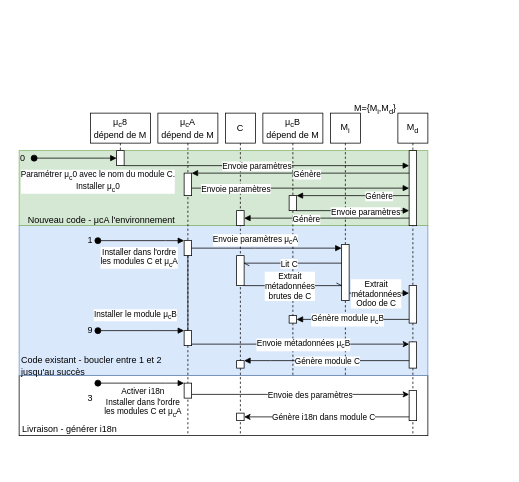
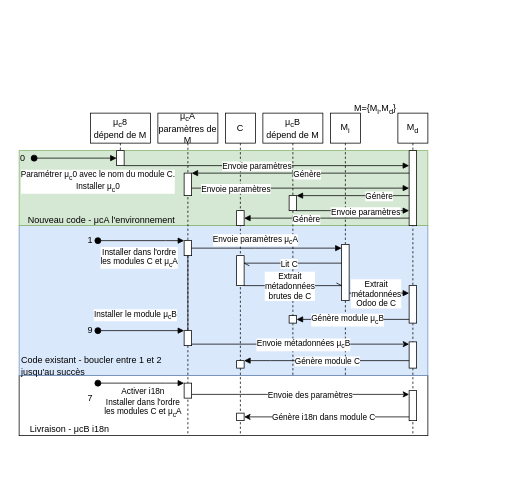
- <mxCell id="5" value="&lt;div&gt;μ&lt;sub&gt;c&lt;/sub&gt;A&lt;/div&gt;&lt;div&gt;dépend de M&lt;br&gt;&lt;/div&gt;" style="shape=umlLifeline;perimeter=lifelinePerimeter;whiteSpace=wrap;html=1;container=0;dropTarget=0;collapsible=0;recursiveResize=0;outlineConnect=0;portConstraint=eastwest;newEdgeStyle={&quot;edgeStyle&quot;:&quot;elbowEdgeStyle&quot;,&quot;elbow&quot;:&quot;vertical&quot;,&quot;curved&quot;:0,&quot;rounded&quot;:0};" parent="1" vertex="1"><mxGeometry x="210" y="150" width="80" height="430" as="geometry" /></mxCell>
+ <mxCell id="5" value="&lt;div&gt;μ&lt;sub&gt;c&lt;/sub&gt;A&lt;/div&gt;&lt;div&gt;paramètres de M&lt;br&gt;&lt;/div&gt;" style="shape=umlLifeline;perimeter=lifelinePerimeter;whiteSpace=wrap;html=1;container=0;dropTarget=0;collapsible=0;recursiveResize=0;outlineConnect=0;portConstraint=eastwest;newEdgeStyle={&quot;edgeStyle&quot;:&quot;elbowEdgeStyle&quot;,&quot;elbow&quot;:&quot;vertical&quot;,&quot;curved&quot;:0,&quot;rounded&quot;:0};" parent="1" vertex="1"><mxGeometry x="210" y="150" width="80" height="430" as="geometry" /></mxCell>
- <mxCell id="63" value="3" style="text;html=1;strokeColor=none;fillColor=none;align=center;verticalAlign=middle;whiteSpace=wrap;rounded=0;" vertex="1" parent="1"><mxGeometry x="115" y="515" width="10" height="30" as="geometry" /></mxCell>
+ <mxCell id="63" value="7" style="text;html=1;strokeColor=none;fillColor=none;align=center;verticalAlign=middle;whiteSpace=wrap;rounded=0;" vertex="1" parent="1"><mxGeometry x="115" y="515" width="10" height="30" as="geometry" /></mxCell>
- <mxCell id="61" value="Livraison - générer i18n" style="text;html=1;strokeColor=none;fillColor=none;align=center;verticalAlign=middle;whiteSpace=wrap;rounded=0;" vertex="1" parent="1"><mxGeometry x="20" y="557" width="145" height="30" as="geometry" /></mxCell>
+ <mxCell id="61" value="Livraison - μcB i18n" style="text;html=1;strokeColor=none;fillColor=none;align=center;verticalAlign=middle;whiteSpace=wrap;rounded=0;" vertex="1" parent="1"><mxGeometry x="20" y="557" width="145" height="30" as="geometry" /></mxCell>
